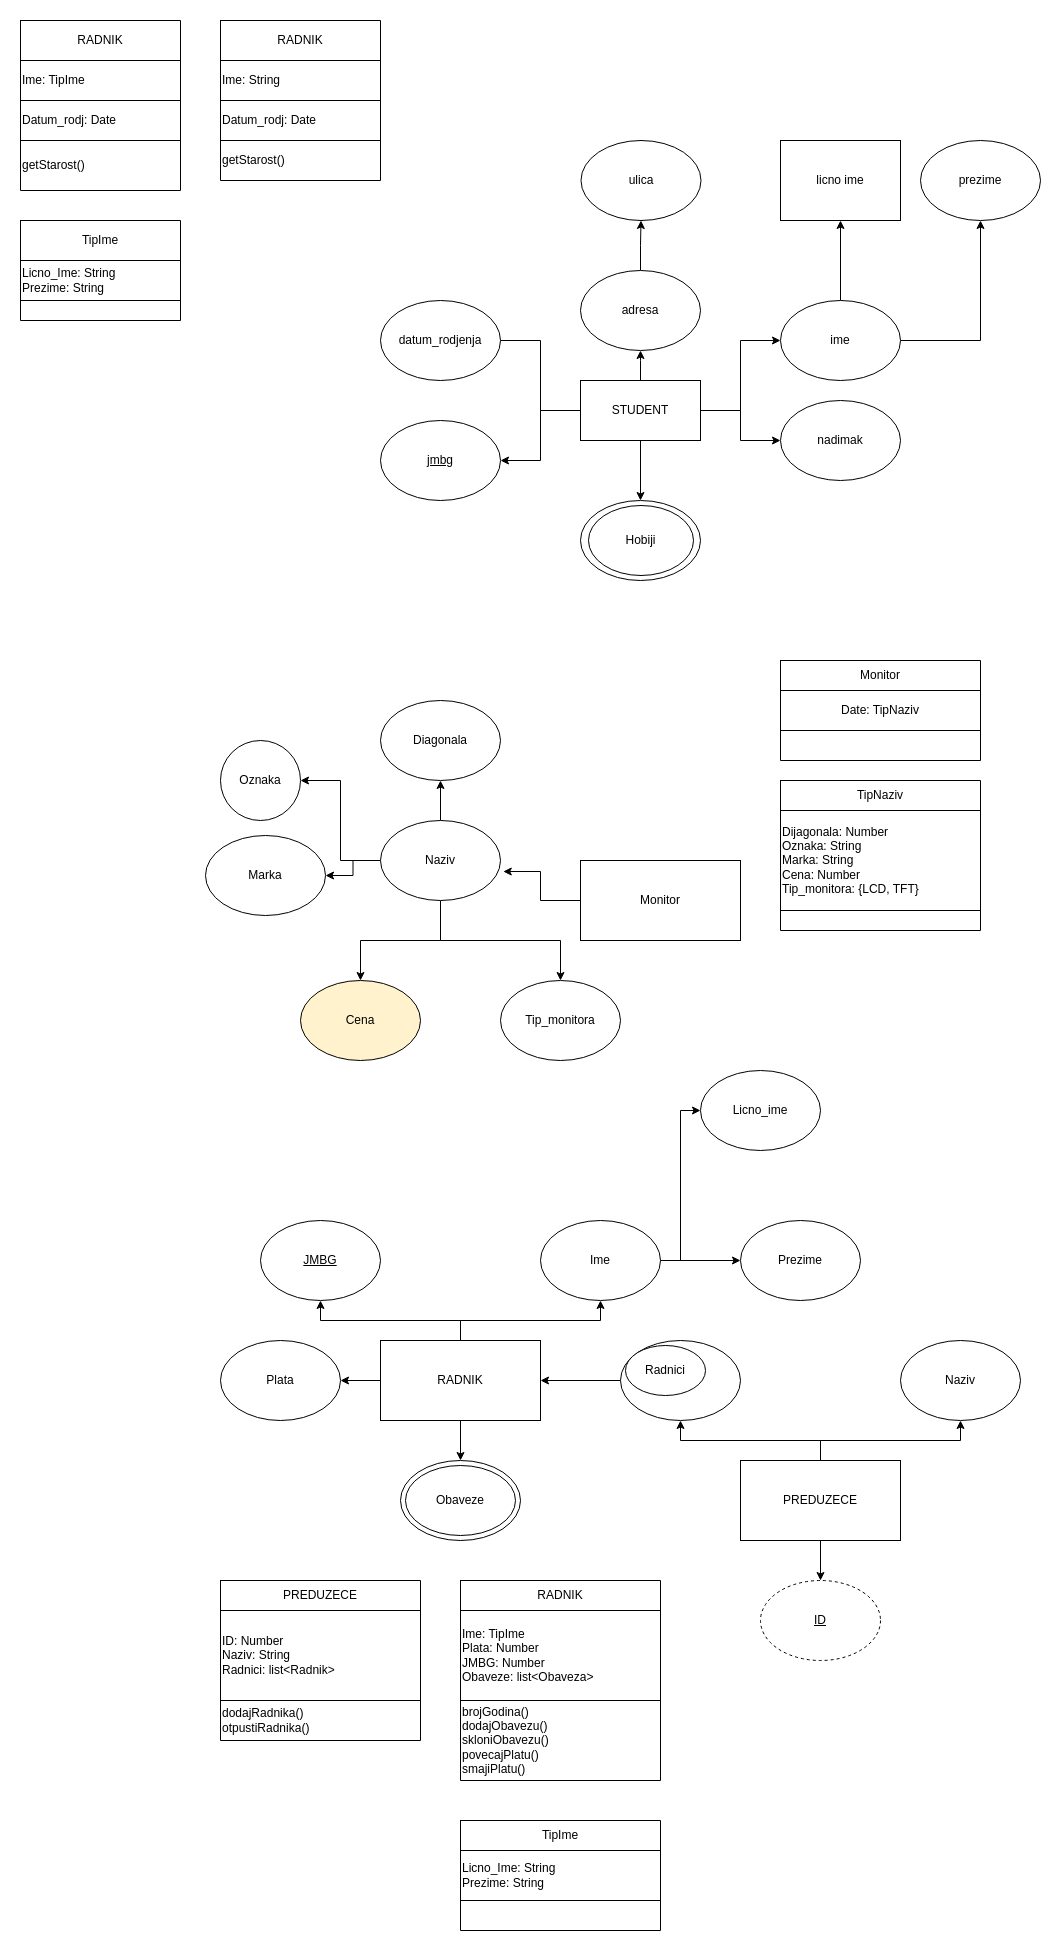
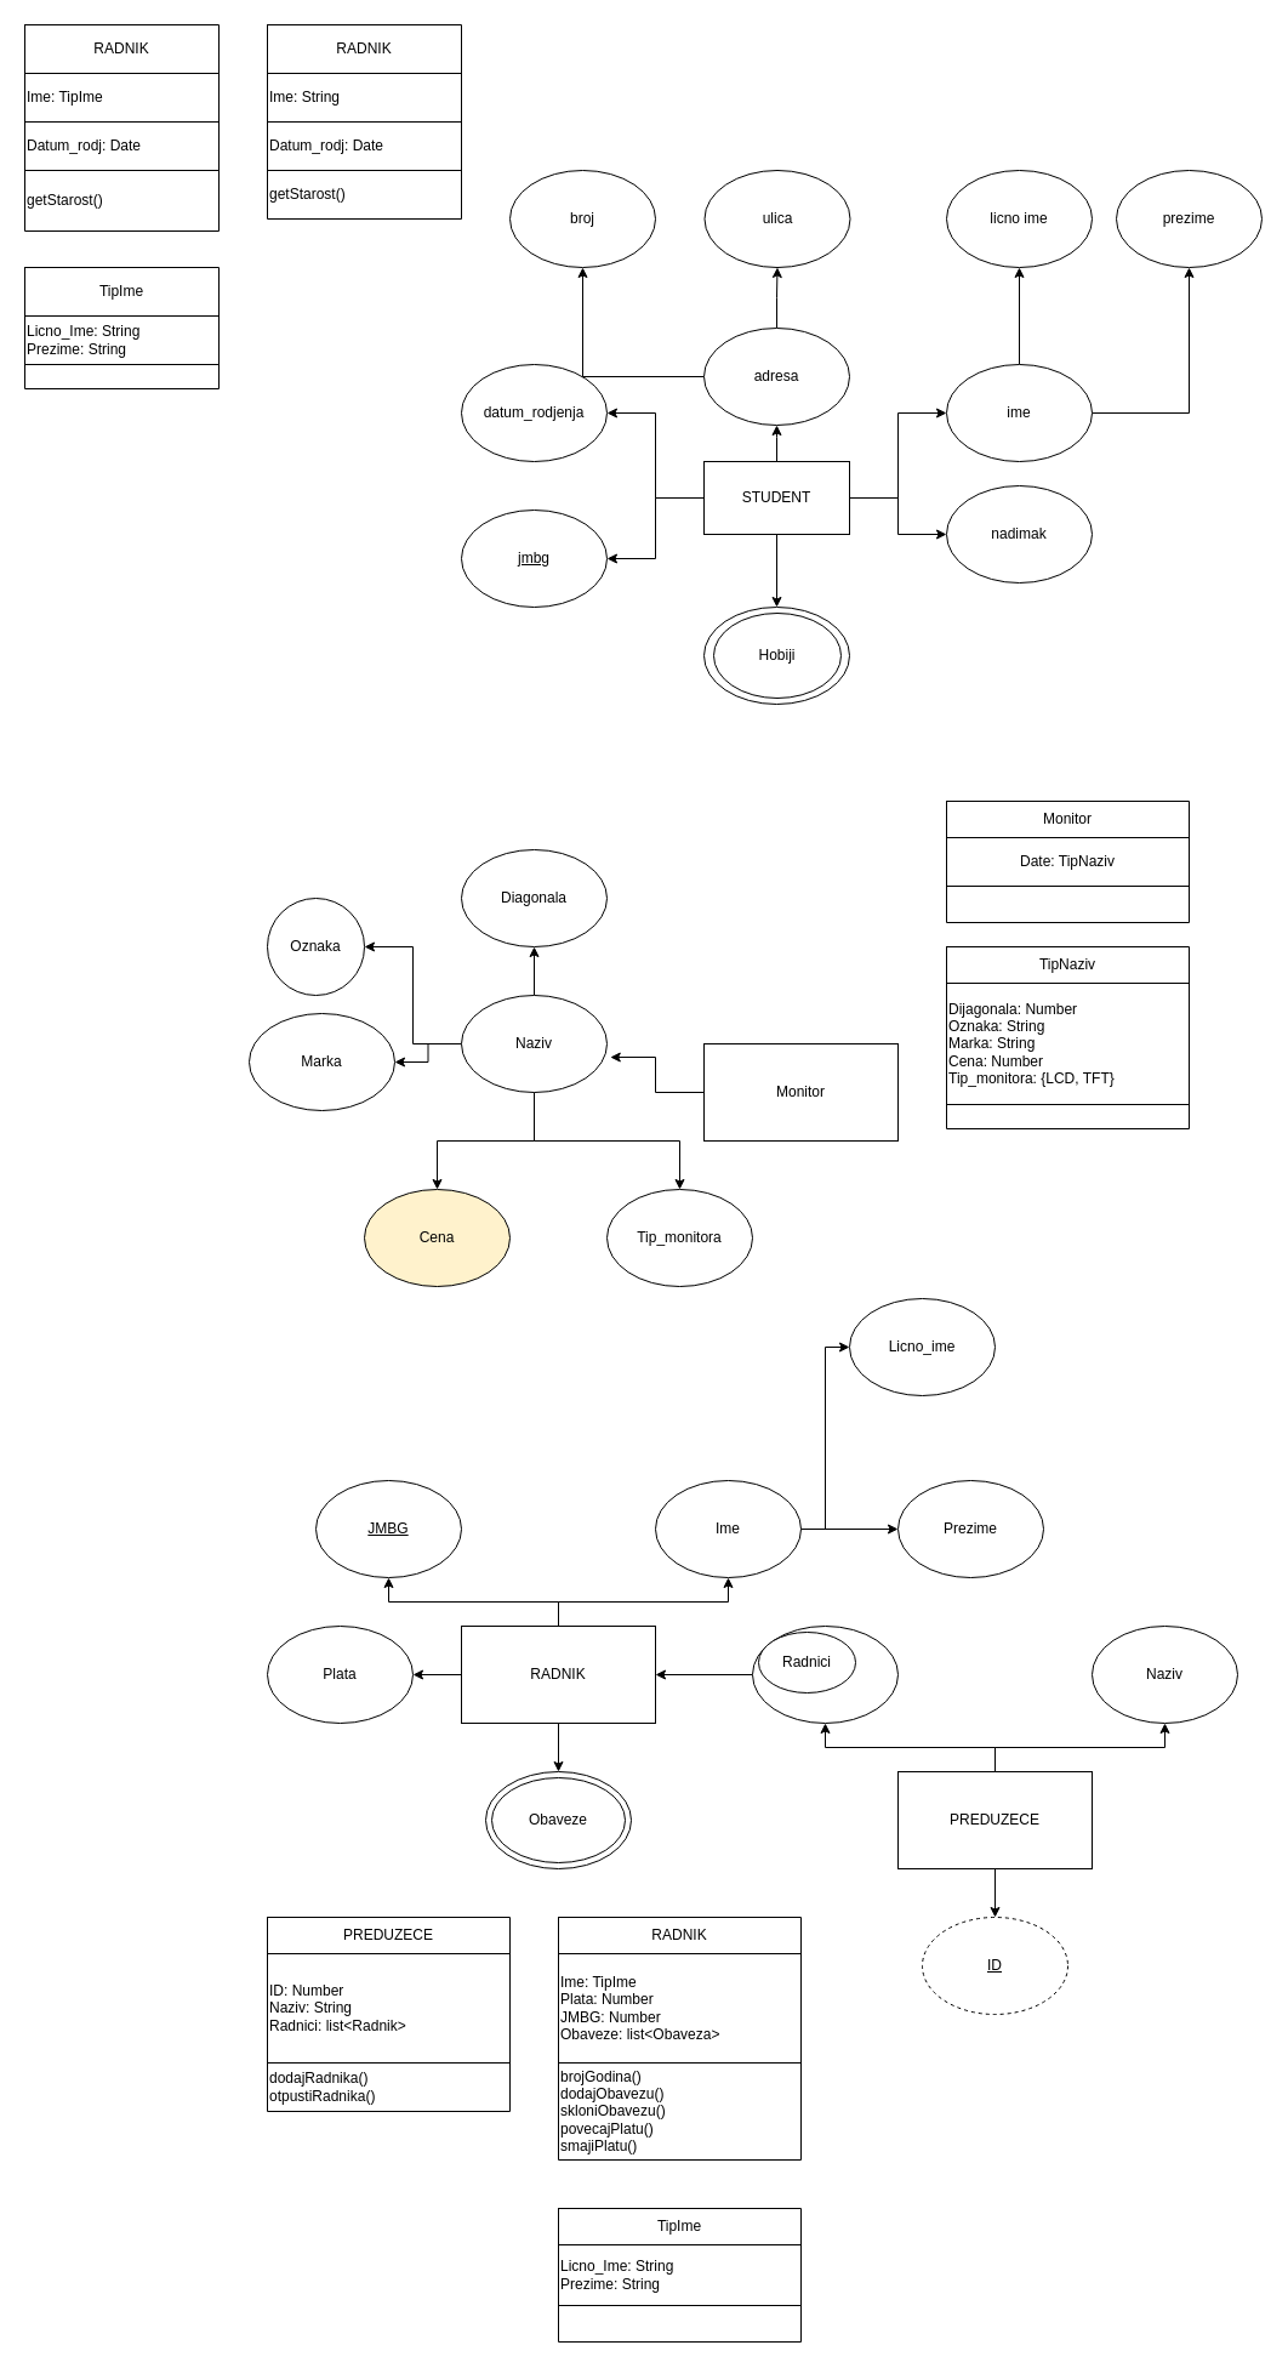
+ <mxCell id="23" value="broj" style="ellipse;whiteSpace=wrap;html=1;" vertex="1" parent="1"><mxGeometry x="420" y="140" width="120" height="80" as="geometry" /></mxCell>
- <mxCell id="17" value="licno ime" style="whiteSpace=wrap;html=1;rounded=0;" vertex="1" parent="1"><mxGeometry x="780" y="140" width="120" height="80" as="geometry" /></mxCell>
+ <mxCell id="17" value="licno ime" style="ellipse;whiteSpace=wrap;html=1;" vertex="1" parent="1"><mxGeometry x="780" y="140" width="120" height="80" as="geometry" /></mxCell>
+ <mxCell id="19" style="edgeStyle=orthogonalEdgeStyle;rounded=0;orthogonalLoop=1;jettySize=auto;html=1;entryX=0.5;entryY=1;entryDx=0;entryDy=0;" edge="1" parent="1" source="20" target="23"><mxGeometry relative="1" as="geometry" /></mxCell>
- <mxCell id="5" style="edgeStyle=orthogonalEdgeStyle;rounded=0;orthogonalLoop=1;jettySize=auto;html=1;entryX=1;entryY=0.5;entryDx=0;entryDy=0;endArrow=none;" edge="1" parent="1" source="8" target="11"><mxGeometry relative="1" as="geometry" /></mxCell>
+ <mxCell id="5" style="edgeStyle=orthogonalEdgeStyle;rounded=0;orthogonalLoop=1;jettySize=auto;html=1;entryX=1;entryY=0.5;entryDx=0;entryDy=0;" edge="1" parent="1" source="8" target="11"><mxGeometry relative="1" as="geometry" /></mxCell>
